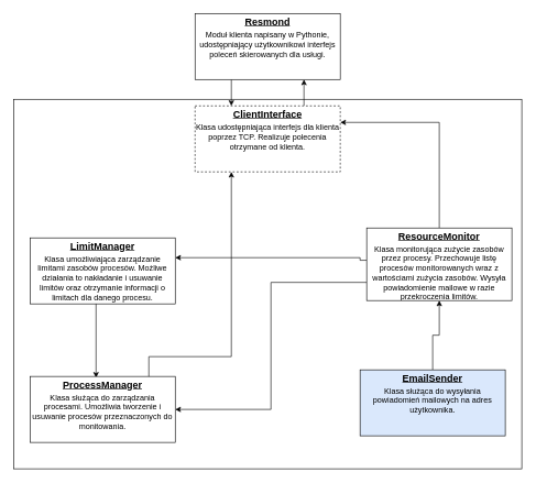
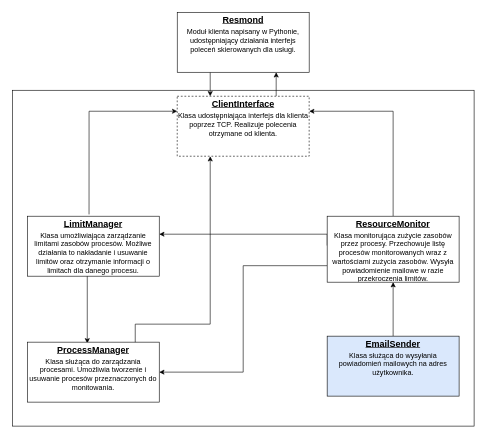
- <mxCell id="17" value="&lt;p style=&quot;margin: 4px 0px 0px ; text-align: center ; font-size: 15px&quot;&gt;&lt;b&gt;&lt;u&gt;Resmond&lt;/u&gt;&lt;/b&gt;&lt;/p&gt;&lt;p style=&quot;text-align: center ; margin: 4px 0px 0px&quot;&gt;Moduł klienta napisany w Pythonie, udostępniający użytkownikowi interfejs poleceń skierowanych dla usługi.&lt;/p&gt;" style="verticalAlign=top;align=left;overflow=fill;fontSize=12;fontFamily=Helvetica;html=1;whiteSpace=wrap;strokeColor=#000000;spacingLeft=5;spacingRight=5;" vertex="1" parent="1"><mxGeometry x="295" y="20" width="220" height="100" as="geometry" /></mxCell>
+ <mxCell id="17" value="&lt;p style=&quot;margin: 4px 0px 0px ; text-align: center ; font-size: 15px&quot;&gt;&lt;b&gt;&lt;u&gt;Resmond&lt;/u&gt;&lt;/b&gt;&lt;/p&gt;&lt;p style=&quot;text-align: center ; margin: 4px 0px 0px&quot;&gt;Moduł klienta napisany w Pythonie, udostępniający działania interfejs poleceń skierowanych dla usługi.&lt;/p&gt;" style="verticalAlign=top;align=left;overflow=fill;fontSize=12;fontFamily=Helvetica;html=1;whiteSpace=wrap;strokeColor=#000000;spacingLeft=5;spacingRight=5;" vertex="1" parent="1"><mxGeometry x="295" y="20" width="220" height="100" as="geometry" /></mxCell>
+ <mxCell id="3" style="edgeStyle=orthogonalEdgeStyle;rounded=0;orthogonalLoop=1;jettySize=auto;html=1;exitX=0.468;exitY=-0.03;exitDx=0;exitDy=0;entryX=0;entryY=0.25;entryDx=0;entryDy=0;exitPerimeter=0;" edge="1" parent="1" source="8" target="7"><mxGeometry relative="1" as="geometry"><Array as="points"><mxPoint x="148" y="185" /></Array></mxGeometry></mxCell>
- <mxCell id="14" value="&lt;p style=&quot;margin: 4px 0px 0px ; text-align: center ; font-size: 15px&quot;&gt;&lt;u&gt;&lt;b&gt;&lt;font style=&quot;font-size: 15px&quot;&gt;ResourceMonitor&lt;/font&gt;&lt;/b&gt;&lt;/u&gt;&lt;/p&gt;&lt;p style=&quot;text-align: center ; margin: 4px 0px 0px&quot;&gt;Klasa monitorująca zużycie zasobów przez procesy. Przechowuje listę procesów monitorowanych wraz z wartościami zużycia zasobów. Wysyła powiadomienie mailowe w razie przekroczenia limitów.&lt;/p&gt;&lt;p style=&quot;text-align: left ; margin: 4px 0px 0px&quot;&gt;&lt;b&gt;&lt;br&gt;&lt;/b&gt;&lt;/p&gt;" style="verticalAlign=top;align=left;overflow=fill;fontSize=12;fontFamily=Helvetica;html=1;whiteSpace=wrap;strokeColor=#000000;spacingLeft=5;spacingRight=5;" vertex="1" parent="1"><mxGeometry x="555" y="345" width="220" height="110" as="geometry" /></mxCell>
+ <mxCell id="14" value="&lt;p style=&quot;margin: 4px 0px 0px ; text-align: center ; font-size: 15px&quot;&gt;&lt;u&gt;&lt;b&gt;&lt;font style=&quot;font-size: 15px&quot;&gt;ResourceMonitor&lt;/font&gt;&lt;/b&gt;&lt;/u&gt;&lt;/p&gt;&lt;p style=&quot;text-align: center ; margin: 4px 0px 0px&quot;&gt;Klasa monitorująca zużycie zasobów przez procesy. Przechowuje listę procesów monitorowanych wraz z wartościami zużycia zasobów. Wysyła powiadomienie mailowe w razie przekroczenia limitów.&lt;/p&gt;&lt;p style=&quot;text-align: left ; margin: 4px 0px 0px&quot;&gt;&lt;b&gt;&lt;br&gt;&lt;/b&gt;&lt;/p&gt;" style="verticalAlign=top;align=left;overflow=fill;fontSize=12;fontFamily=Helvetica;html=1;whiteSpace=wrap;strokeColor=#000000;spacingLeft=5;spacingRight=5;" vertex="1" parent="1"><mxGeometry x="545" y="360" width="220" height="110" as="geometry" /></mxCell>
